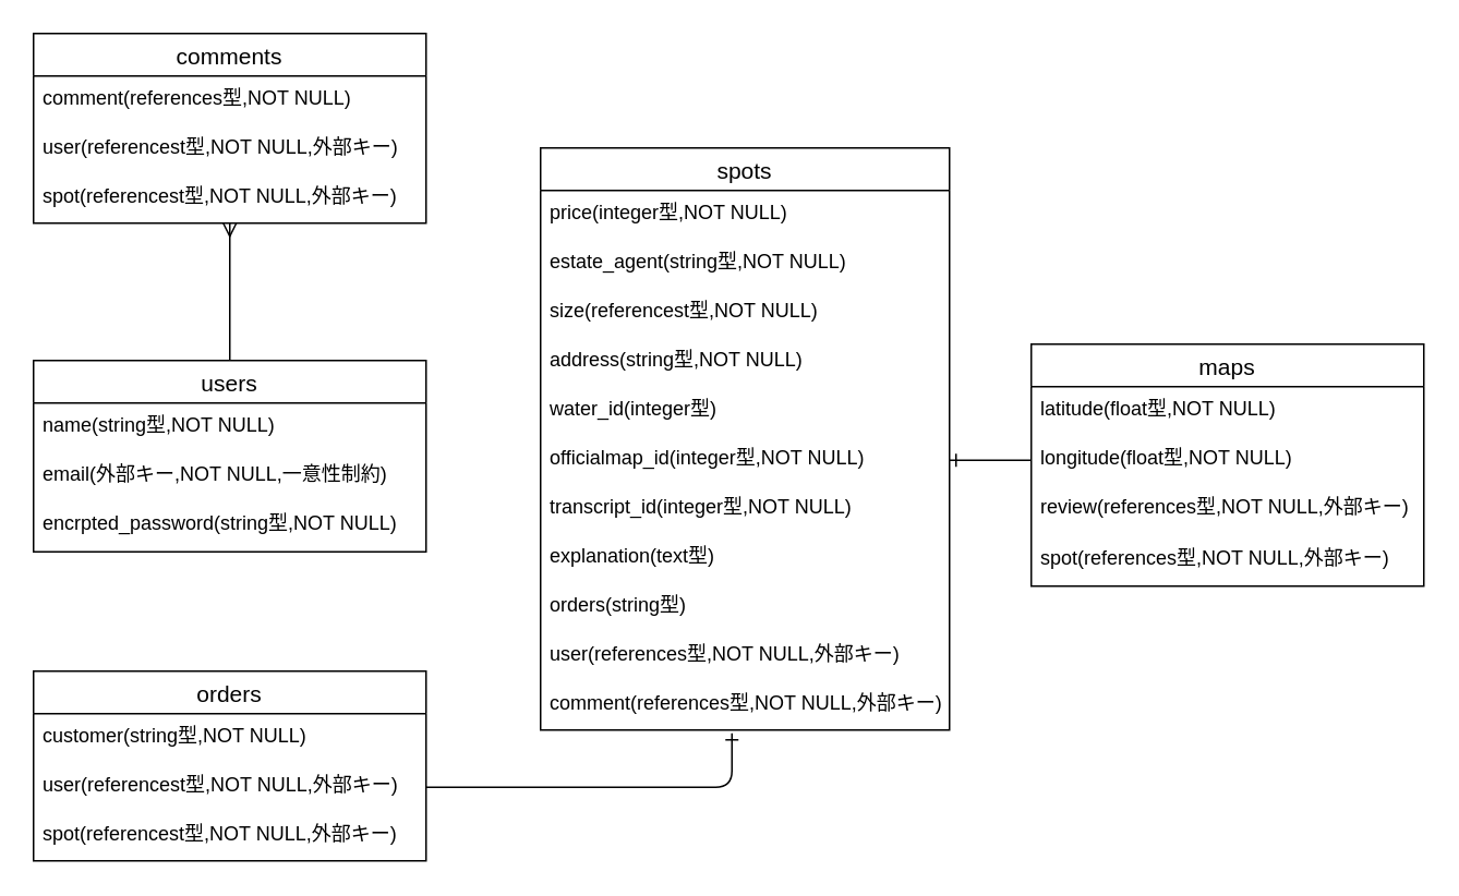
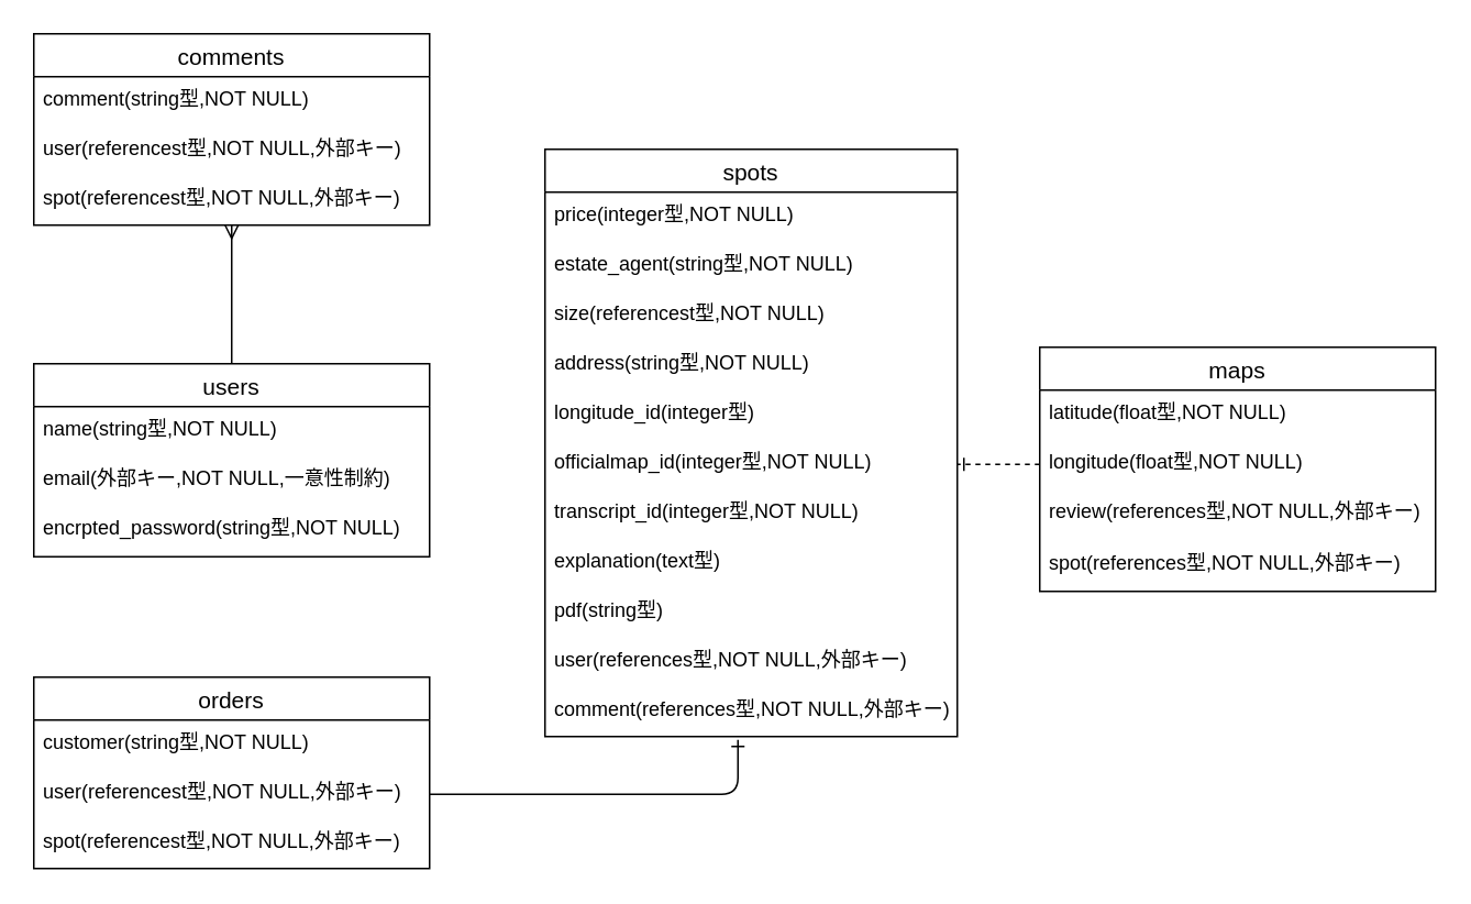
- <mxCell id="28" value="comment(references型,NOT NULL)" style="text;strokeColor=none;fillColor=none;spacingLeft=4;spacingRight=4;overflow=hidden;rotatable=0;points=[[0,0.5],[1,0.5]];portConstraint=eastwest;fontSize=12;" vertex="1" parent="27"><mxGeometry y="26" width="240" height="30" as="geometry" /></mxCell>
+ <mxCell id="28" value="comment(string型,NOT NULL)" style="text;strokeColor=none;fillColor=none;spacingLeft=4;spacingRight=4;overflow=hidden;rotatable=0;points=[[0,0.5],[1,0.5]];portConstraint=eastwest;fontSize=12;" vertex="1" parent="27"><mxGeometry y="26" width="240" height="30" as="geometry" /></mxCell>
- <mxCell id="11" value="water_id(integer型)" style="text;strokeColor=none;fillColor=none;spacingLeft=4;spacingRight=4;overflow=hidden;rotatable=0;points=[[0,0.5],[1,0.5]];portConstraint=eastwest;fontSize=12;fontStyle=0" parent="6" vertex="1"><mxGeometry y="146" width="250" height="30" as="geometry" /></mxCell>
+ <mxCell id="11" value="longitude_id(integer型)" style="text;strokeColor=none;fillColor=none;spacingLeft=4;spacingRight=4;overflow=hidden;rotatable=0;points=[[0,0.5],[1,0.5]];portConstraint=eastwest;fontSize=12;fontStyle=0" parent="6" vertex="1"><mxGeometry y="146" width="250" height="30" as="geometry" /></mxCell>
- <mxCell id="32" value="" style="fontSize=12;html=1;endArrow=ERone;endFill=0;exitX=0;exitY=0.5;exitDx=0;exitDy=0;entryX=1;entryY=0.5;entryDx=0;entryDy=0;" edge="1" parent="1" source="20" target="12"><mxGeometry width="100" height="100" relative="1" as="geometry"><mxPoint x="590" y="281" as="sourcePoint" /><mxPoint x="620" y="300" as="targetPoint" /></mxGeometry></mxCell>
+ <mxCell id="32" value="" style="fontSize=12;html=1;endArrow=ERone;endFill=0;exitX=0;exitY=0.5;exitDx=0;exitDy=0;entryX=1;entryY=0.5;entryDx=0;entryDy=0;dashed=1;" edge="1" parent="1" source="20" target="12"><mxGeometry width="100" height="100" relative="1" as="geometry"><mxPoint x="590" y="281" as="sourcePoint" /><mxPoint x="620" y="300" as="targetPoint" /></mxGeometry></mxCell>
- <mxCell id="15" value="orders(string型)" style="text;strokeColor=none;fillColor=none;spacingLeft=4;spacingRight=4;overflow=hidden;rotatable=0;points=[[0,0.5],[1,0.5]];portConstraint=eastwest;fontSize=12;" parent="6" vertex="1"><mxGeometry y="266" width="250" height="30" as="geometry" /></mxCell>
+ <mxCell id="15" value="pdf(string型)" style="text;strokeColor=none;fillColor=none;spacingLeft=4;spacingRight=4;overflow=hidden;rotatable=0;points=[[0,0.5],[1,0.5]];portConstraint=eastwest;fontSize=12;" parent="6" vertex="1"><mxGeometry y="266" width="250" height="30" as="geometry" /></mxCell>
